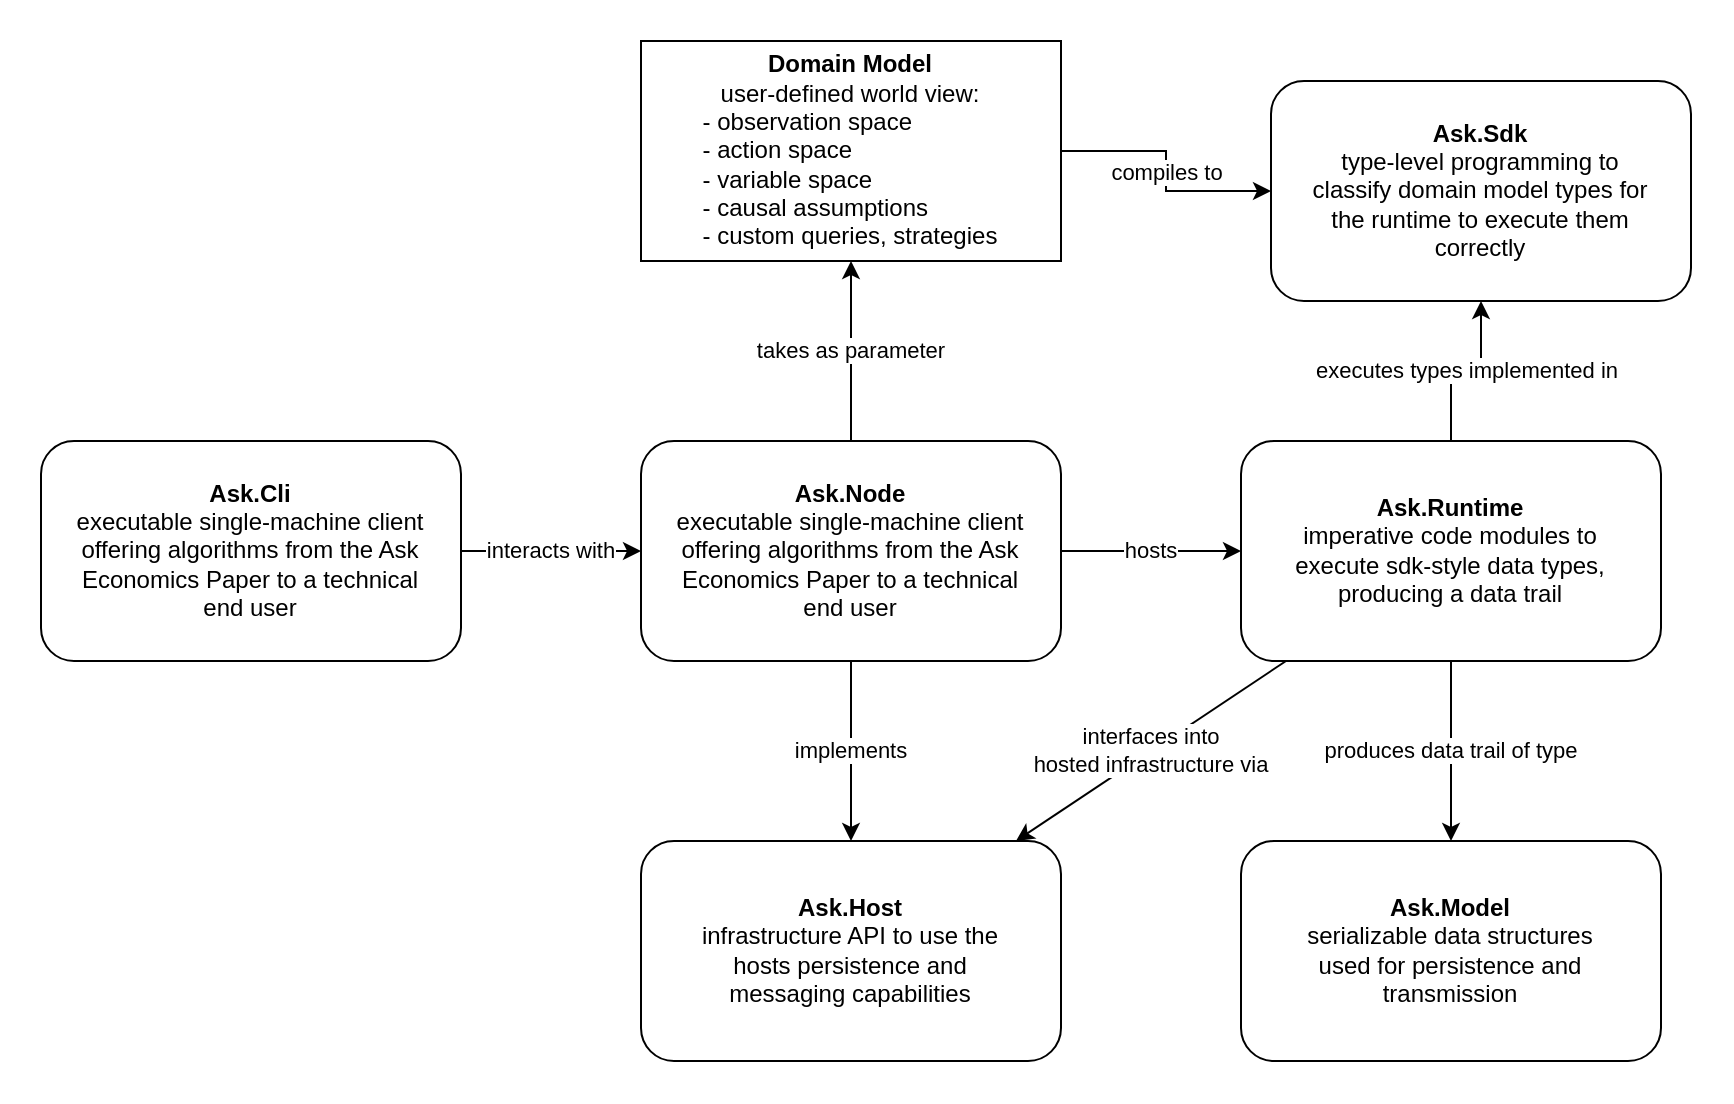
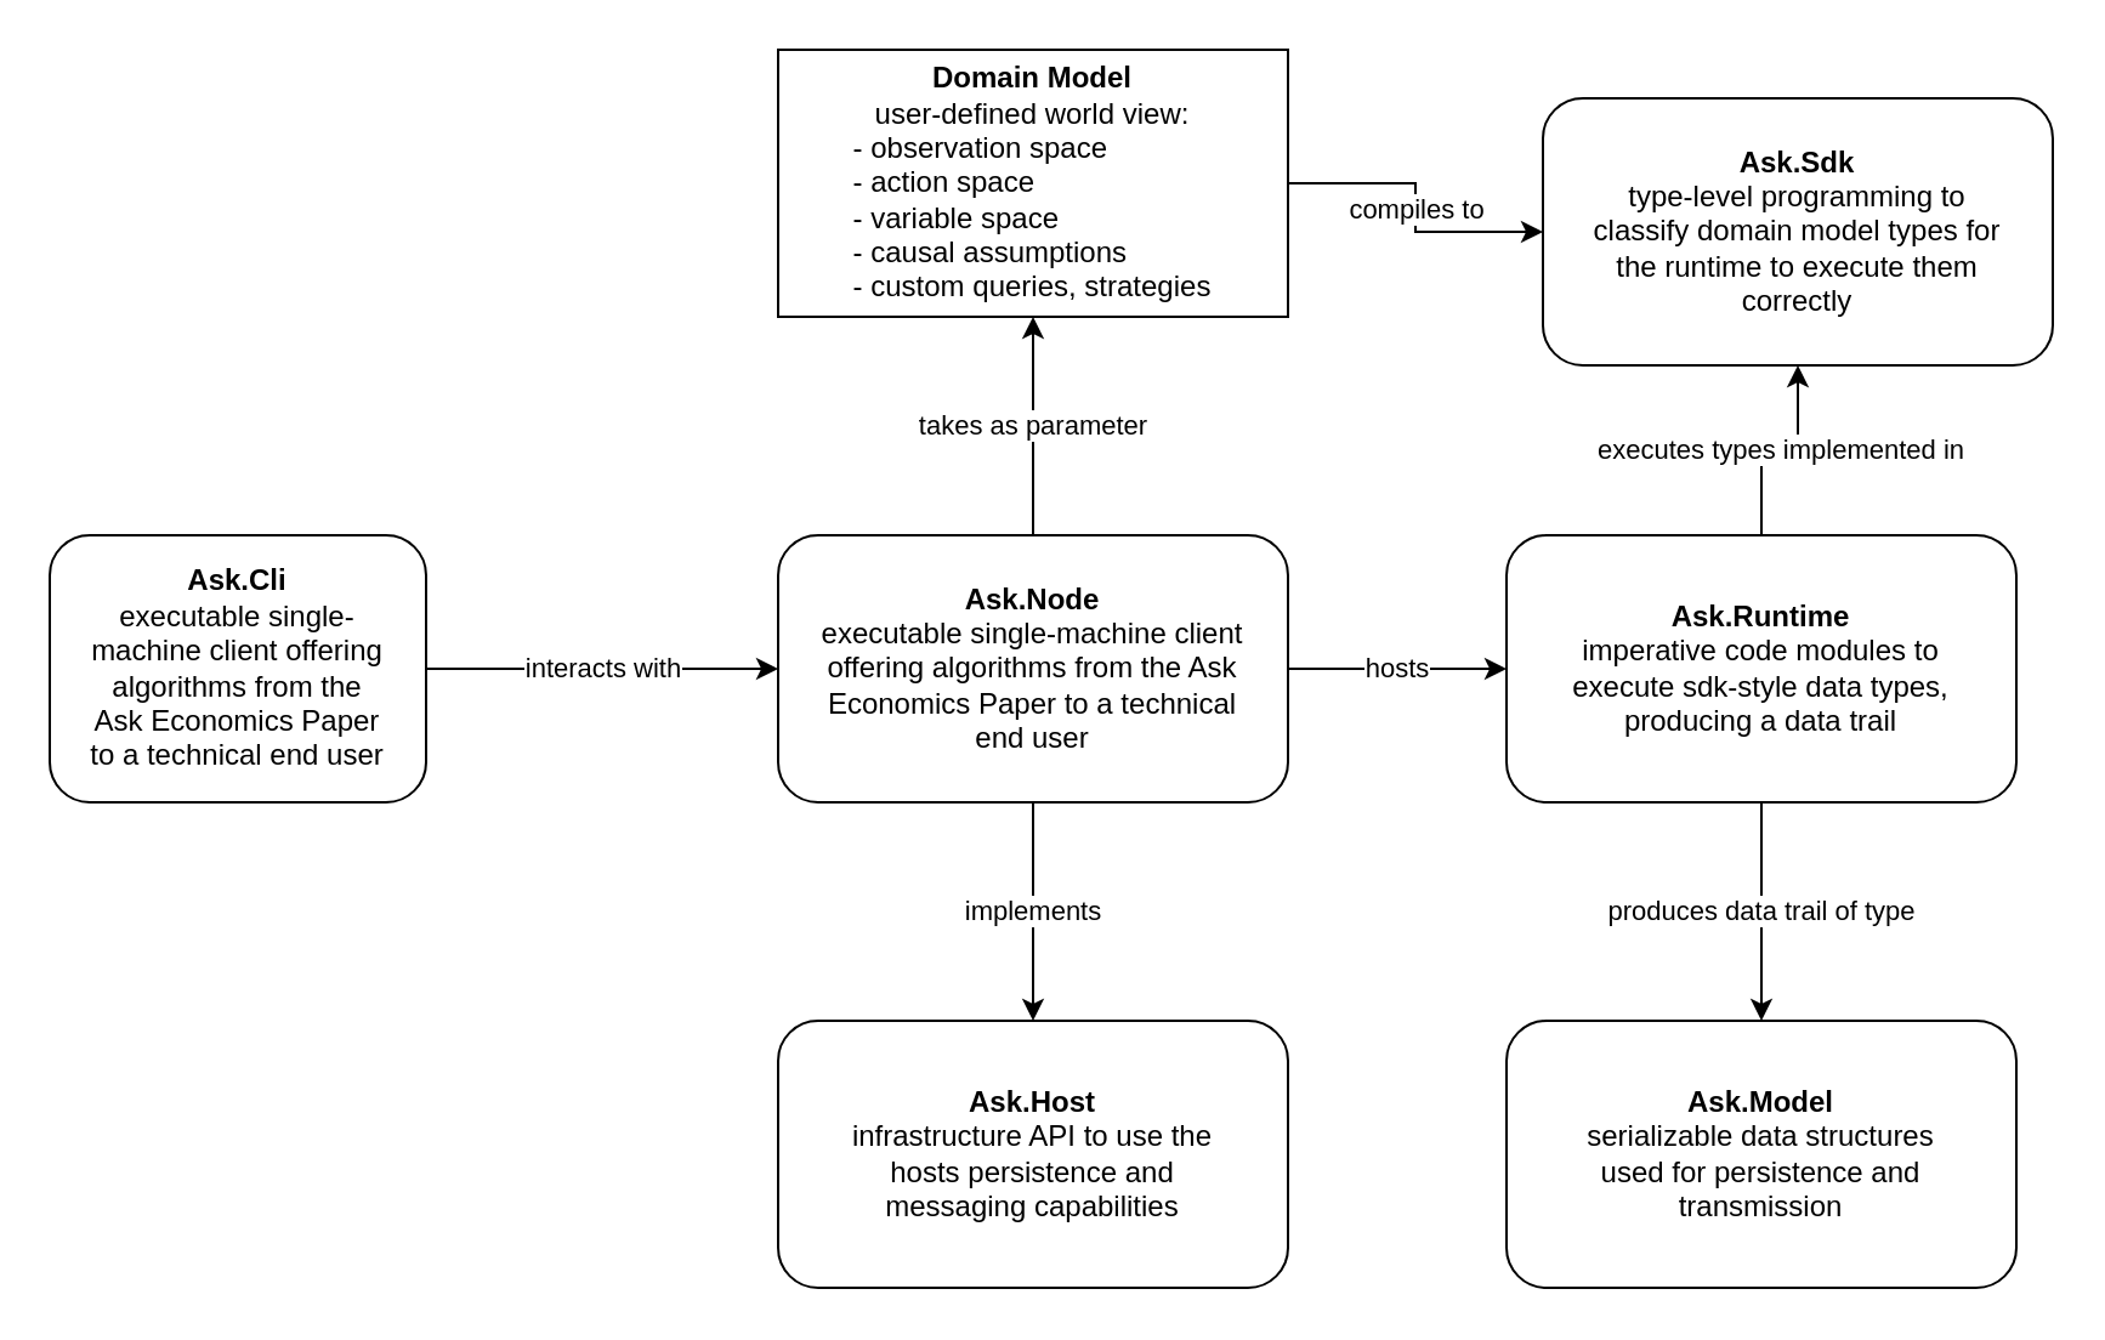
- <mxCell id="16" value="&lt;b&gt;Ask.Cli&lt;/b&gt;&lt;br&gt;executable single-machine client offering algorithms from the Ask Economics Paper to a technical end user" style="rounded=1;whiteSpace=wrap;html=1;spacing=18;" vertex="1" parent="1"><mxGeometry x="20" y="220" width="210" height="110" as="geometry" /></mxCell>
+ <mxCell id="16" value="&lt;b&gt;Ask.Cli&lt;/b&gt;&lt;br&gt;executable single-machine client offering algorithms from the Ask Economics Paper to a technical end user" style="rounded=1;whiteSpace=wrap;html=1;spacing=18;" vertex="1" parent="1"><mxGeometry x="20" y="220" width="155" height="110" as="geometry" /></mxCell>
- <mxCell id="4" value="interfaces into&lt;br&gt;hosted infrastructure via" style="rounded=0;orthogonalLoop=1;jettySize=auto;html=1;" parent="1" source="5" target="14" edge="1"><mxGeometry relative="1" as="geometry" /></mxCell>
